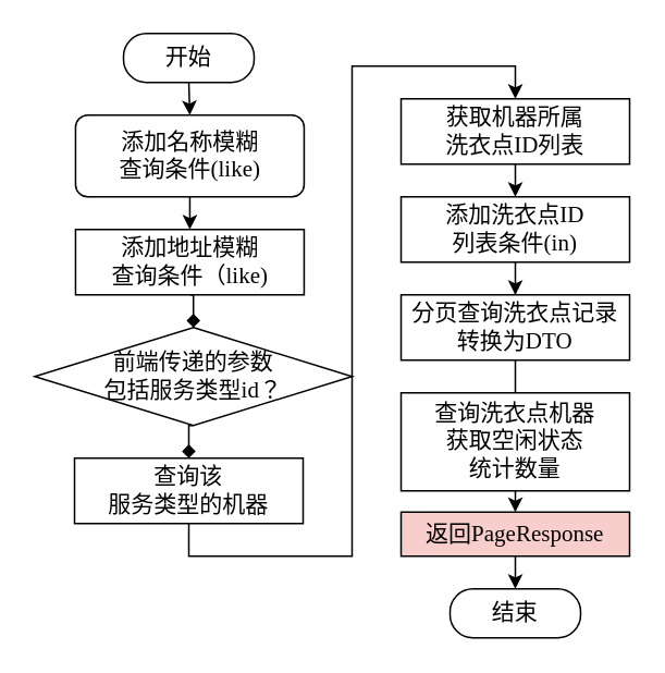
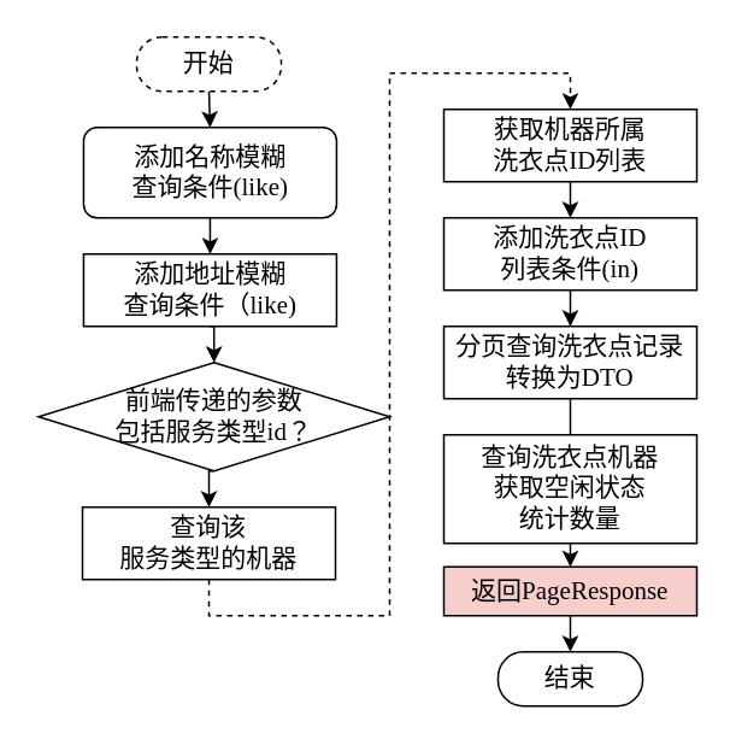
- <mxCell id="3" value="开始" style="rounded=1;whiteSpace=wrap;html=1;fontSize=14;glass=0;strokeWidth=1;shadow=0;arcSize=47;fontFamily=宋体;" parent="1" vertex="1"><mxGeometry x="75" y="20" width="80" height="30" as="geometry" /></mxCell>
+ <mxCell id="3" value="开始" style="rounded=1;whiteSpace=wrap;html=1;fontSize=14;glass=0;strokeWidth=1;shadow=0;arcSize=47;fontFamily=宋体;dashed=1;" parent="1" vertex="1"><mxGeometry x="75" y="20" width="80" height="30" as="geometry" /></mxCell>
- <mxCell id="9" style="edgeStyle=orthogonalEdgeStyle;rounded=0;orthogonalLoop=1;jettySize=auto;html=1;exitX=0.5;exitY=1;exitDx=0;exitDy=0;entryX=0.5;entryY=0;entryDx=0;entryDy=0;endArrow=diamond;" edge="1" parent="1" source="10" target="8"><mxGeometry relative="1" as="geometry" /></mxCell>
+ <mxCell id="9" style="edgeStyle=orthogonalEdgeStyle;rounded=0;orthogonalLoop=1;jettySize=auto;html=1;exitX=0.5;exitY=1;exitDx=0;exitDy=0;entryX=0.5;entryY=0;entryDx=0;entryDy=0;" edge="1" parent="1" source="10" target="8"><mxGeometry relative="1" as="geometry" /></mxCell>
- <mxCell id="11" style="edgeStyle=orthogonalEdgeStyle;rounded=0;orthogonalLoop=1;jettySize=auto;html=1;exitX=0.5;exitY=1;exitDx=0;exitDy=0;entryX=0.5;entryY=0;entryDx=0;entryDy=0;" edge="1" parent="1" source="12" target="14"><mxGeometry relative="1" as="geometry" /></mxCell>
+ <mxCell id="11" style="edgeStyle=orthogonalEdgeStyle;rounded=0;orthogonalLoop=1;jettySize=auto;html=1;exitX=0.5;exitY=1;exitDx=0;exitDy=0;entryX=0.5;entryY=0;entryDx=0;entryDy=0;dashed=1;" edge="1" parent="1" source="12" target="14"><mxGeometry relative="1" as="geometry" /></mxCell>
- <mxCell id="7" style="edgeStyle=orthogonalEdgeStyle;rounded=0;orthogonalLoop=1;jettySize=auto;html=1;exitX=0.5;exitY=1;exitDx=0;exitDy=0;entryX=0.5;entryY=0;entryDx=0;entryDy=0;endArrow=diamond;" edge="1" parent="1" source="8" target="12"><mxGeometry relative="1" as="geometry" /></mxCell>
+ <mxCell id="7" style="edgeStyle=orthogonalEdgeStyle;rounded=0;orthogonalLoop=1;jettySize=auto;html=1;exitX=0.5;exitY=1;exitDx=0;exitDy=0;entryX=0.5;entryY=0;entryDx=0;entryDy=0;" edge="1" parent="1" source="8" target="12"><mxGeometry relative="1" as="geometry" /></mxCell>
